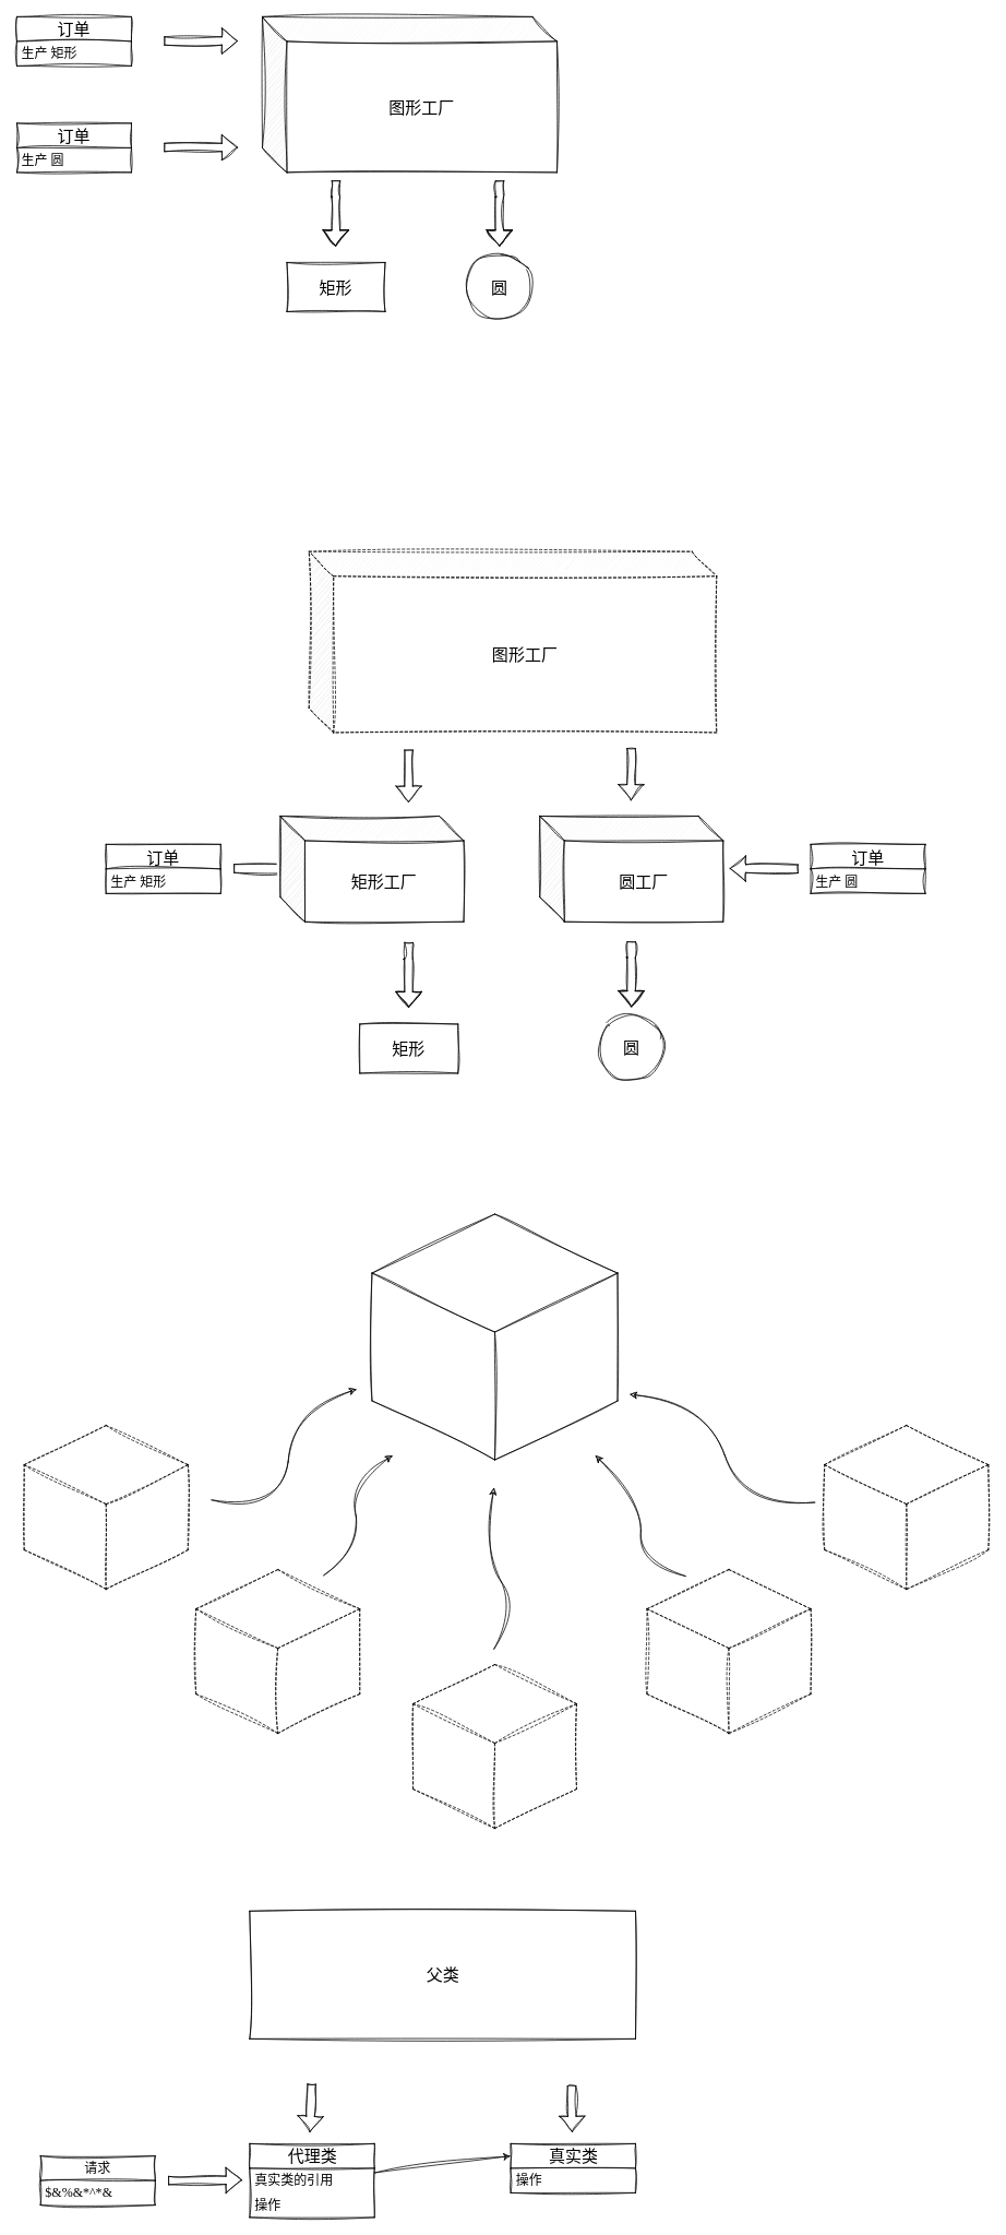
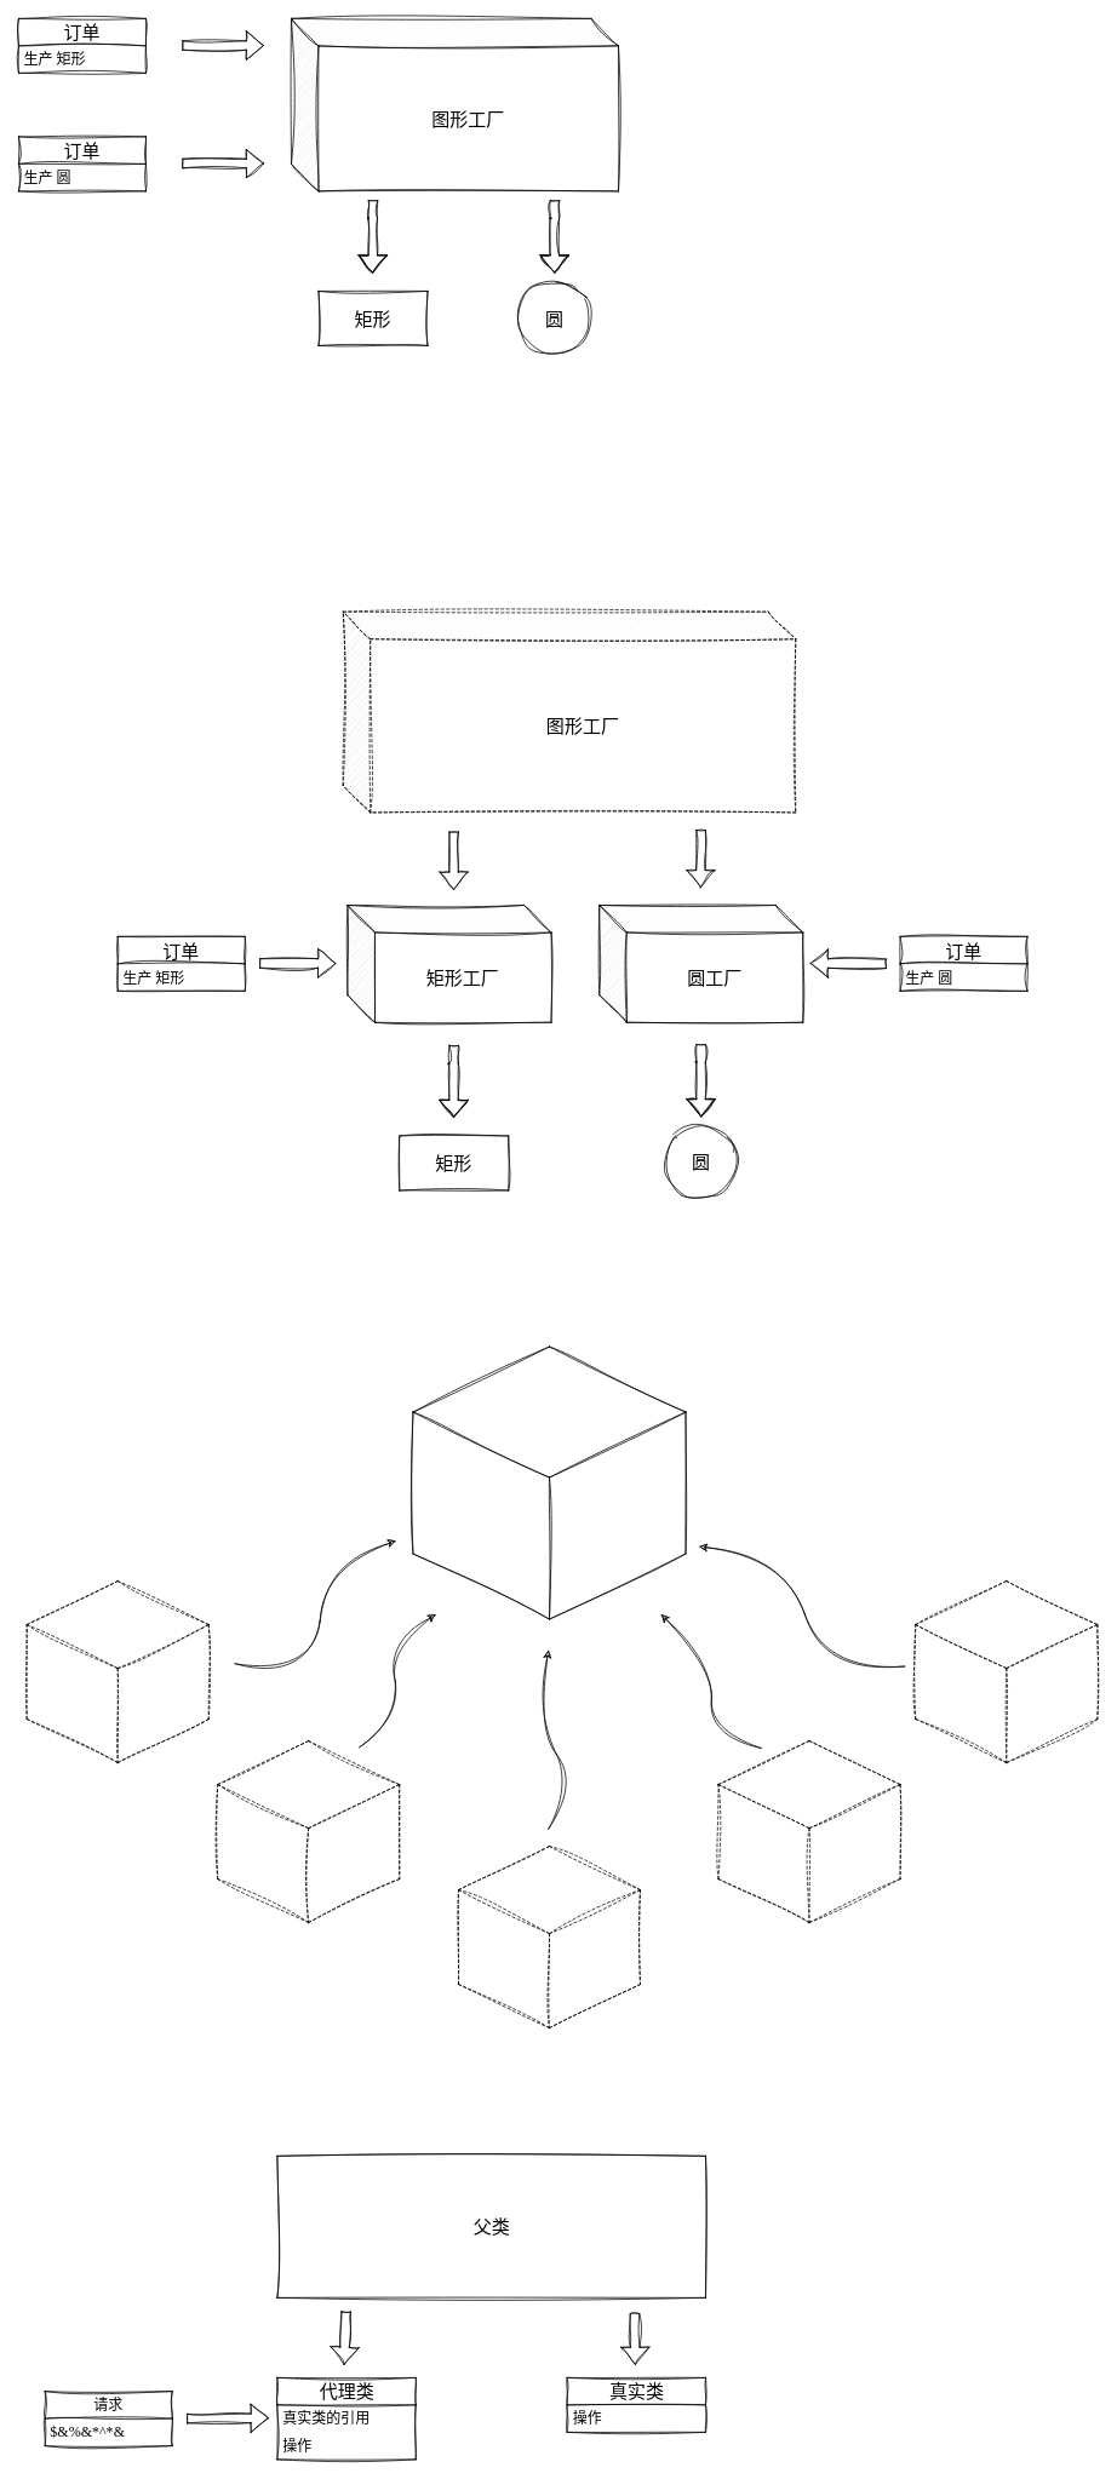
- <mxCell id="24" value="矩形工厂" style="shape=cube;whiteSpace=wrap;html=1;boundedLbl=1;backgroundOutline=1;darkOpacity=0.05;darkOpacity2=0.1;hachureGap=4;fontFamily=Architects Daughter;fontSource=https%3A%2F%2Ffonts.googleapis.com%2Fcss%3Ffamily%3DArchitects%2BDaughter;fontSize=20;size=30;sketch=1;curveFitting=1;jiggle=2;" parent="1" vertex="1"><mxGeometry x="342" y="996" width="224" height="129" as="geometry" /></mxCell>
+ <mxCell id="24" value="矩形工厂" style="shape=cube;whiteSpace=wrap;html=1;boundedLbl=1;backgroundOutline=1;darkOpacity=0.05;darkOpacity2=0.1;hachureGap=4;fontFamily=Architects Daughter;fontSource=https%3A%2F%2Ffonts.googleapis.com%2Fcss%3Ffamily%3DArchitects%2BDaughter;fontSize=20;size=30;sketch=1;curveFitting=1;jiggle=2;" parent="1" vertex="1"><mxGeometry x="382" y="996" width="224" height="129" as="geometry" /></mxCell>
- <mxCell id="39" value="父类" style="rounded=0;whiteSpace=wrap;html=1;sketch=1;hachureGap=4;jiggle=2;curveFitting=1;fontFamily=Architects Daughter;fontSource=https%3A%2F%2Ffonts.googleapis.com%2Fcss%3Ffamily%3DArchitects%2BDaughter;fontSize=20;" parent="1" vertex="1"><mxGeometry x="304.5" y="2333" width="471.5" height="156" as="geometry" /></mxCell>
+ <mxCell id="39" value="父类" style="rounded=0;whiteSpace=wrap;html=1;sketch=1;hachureGap=4;jiggle=2;curveFitting=1;fontFamily=Architects Daughter;fontSource=https%3A%2F%2Ffonts.googleapis.com%2Fcss%3Ffamily%3DArchitects%2BDaughter;fontSize=20;" parent="1" vertex="1"><mxGeometry x="304.5" y="2373" width="471.5" height="156" as="geometry" /></mxCell>
- <mxCell id="43" style="edgeStyle=none;sketch=1;hachureGap=4;jiggle=2;curveFitting=1;html=1;fontFamily=Architects Daughter;fontSource=https%3A%2F%2Ffonts.googleapis.com%2Fcss%3Ffamily%3DArchitects%2BDaughter;fontSize=16;entryX=0;entryY=0.25;entryDx=0;entryDy=0;" parent="1" source="41" target="47" edge="1"><mxGeometry relative="1" as="geometry"><mxPoint x="613" y="2633" as="targetPoint" /></mxGeometry></mxCell>
